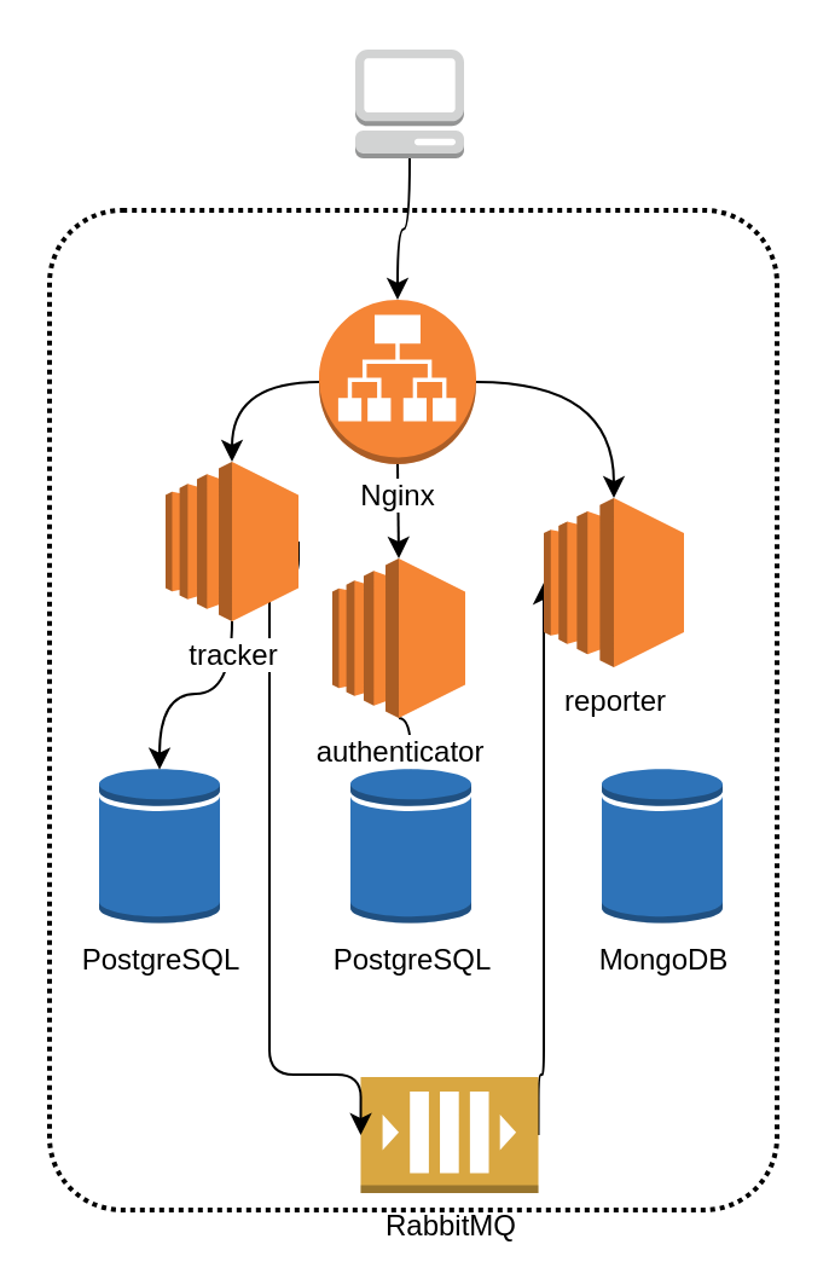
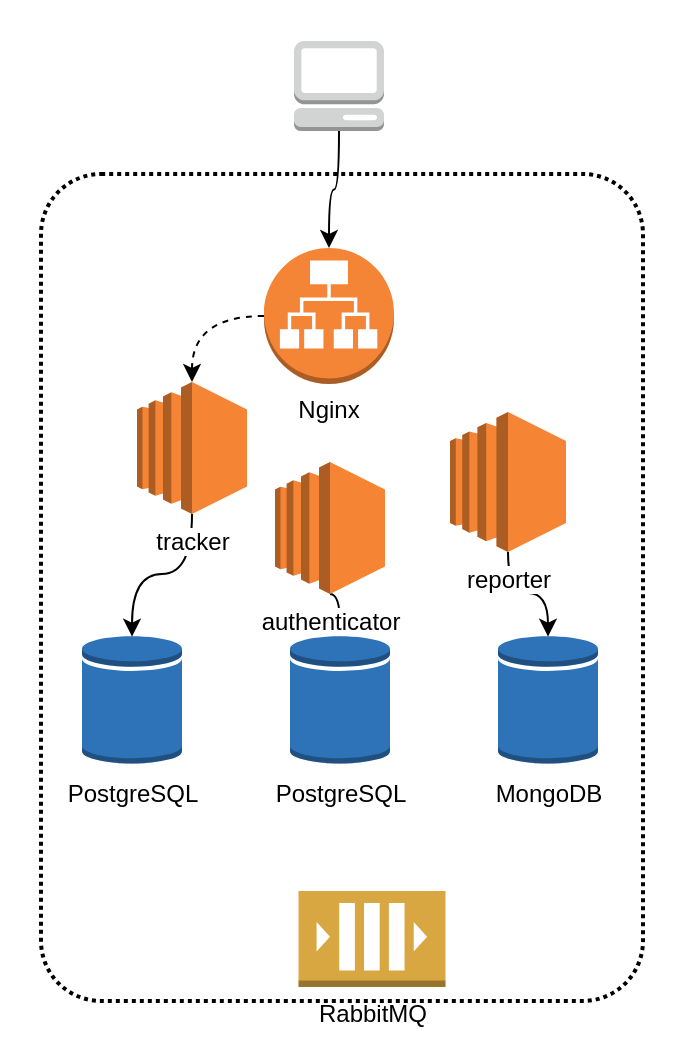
- <mxCell id="12" style="edgeStyle=orthogonalEdgeStyle;orthogonalLoop=1;jettySize=auto;html=1;exitX=0;exitY=0.5;exitDx=0;exitDy=0;exitPerimeter=0;entryX=0.5;entryY=0;entryDx=0;entryDy=0;entryPerimeter=0;curved=1;" edge="1" parent="1" source="14" target="23"><mxGeometry relative="1" as="geometry" /></mxCell>
+ <mxCell id="12" style="edgeStyle=orthogonalEdgeStyle;orthogonalLoop=1;jettySize=auto;html=1;exitX=0;exitY=0.5;exitDx=0;exitDy=0;exitPerimeter=0;entryX=0.5;entryY=0;entryDx=0;entryDy=0;entryPerimeter=0;curved=1;dashed=1;" edge="1" parent="1" source="14" target="23"><mxGeometry relative="1" as="geometry" /></mxCell>
- <mxCell id="8" style="edgeStyle=orthogonalEdgeStyle;curved=1;orthogonalLoop=1;jettySize=auto;html=1;exitX=0.5;exitY=0;exitDx=0;exitDy=0;exitPerimeter=0;entryX=1;entryY=0.5;entryDx=0;entryDy=0;entryPerimeter=0;startArrow=classic;startFill=1;endArrow=none;endFill=0;" parent="1" source="10" target="14" edge="1"><mxGeometry relative="1" as="geometry" /></mxCell>
- <mxCell id="13" style="edgeStyle=orthogonalEdgeStyle;orthogonalLoop=1;jettySize=auto;html=1;exitX=0.5;exitY=1;exitDx=0;exitDy=0;exitPerimeter=0;entryX=0.5;entryY=0;entryDx=0;entryDy=0;entryPerimeter=0;rounded=0;" edge="1" parent="1" source="14" target="5"><mxGeometry relative="1" as="geometry" /></mxCell>
+ <mxCell id="9" style="edgeStyle=orthogonalEdgeStyle;curved=1;orthogonalLoop=1;jettySize=auto;html=1;exitX=0.5;exitY=1;exitDx=0;exitDy=0;exitPerimeter=0;entryX=0.5;entryY=0.02;entryDx=0;entryDy=0;entryPerimeter=0;" edge="1" parent="1" source="10" target="19"><mxGeometry relative="1" as="geometry" /></mxCell>
- <mxCell id="6" style="edgeStyle=orthogonalEdgeStyle;orthogonalLoop=1;jettySize=auto;html=1;exitX=1;exitY=0.5;exitDx=0;exitDy=0;exitPerimeter=0;entryX=0;entryY=0.5;entryDx=0;entryDy=0;entryPerimeter=0;rounded=1;" edge="1" parent="1" source="7" target="10"><mxGeometry relative="1" as="geometry"><Array as="points"><mxPoint x="225" y="444" /><mxPoint x="225" y="241" /></Array></mxGeometry></mxCell>
- <mxCell id="22" style="edgeStyle=orthogonalEdgeStyle;rounded=1;orthogonalLoop=1;jettySize=auto;html=1;exitX=1;exitY=0.5;exitDx=0;exitDy=0;exitPerimeter=0;entryX=0;entryY=0.5;entryDx=0;entryDy=0;entryPerimeter=0;" edge="1" parent="1" source="23" target="7"><mxGeometry relative="1" as="geometry"><Array as="points"><mxPoint x="111" y="239" /><mxPoint x="111" y="444" /></Array></mxGeometry></mxCell>
